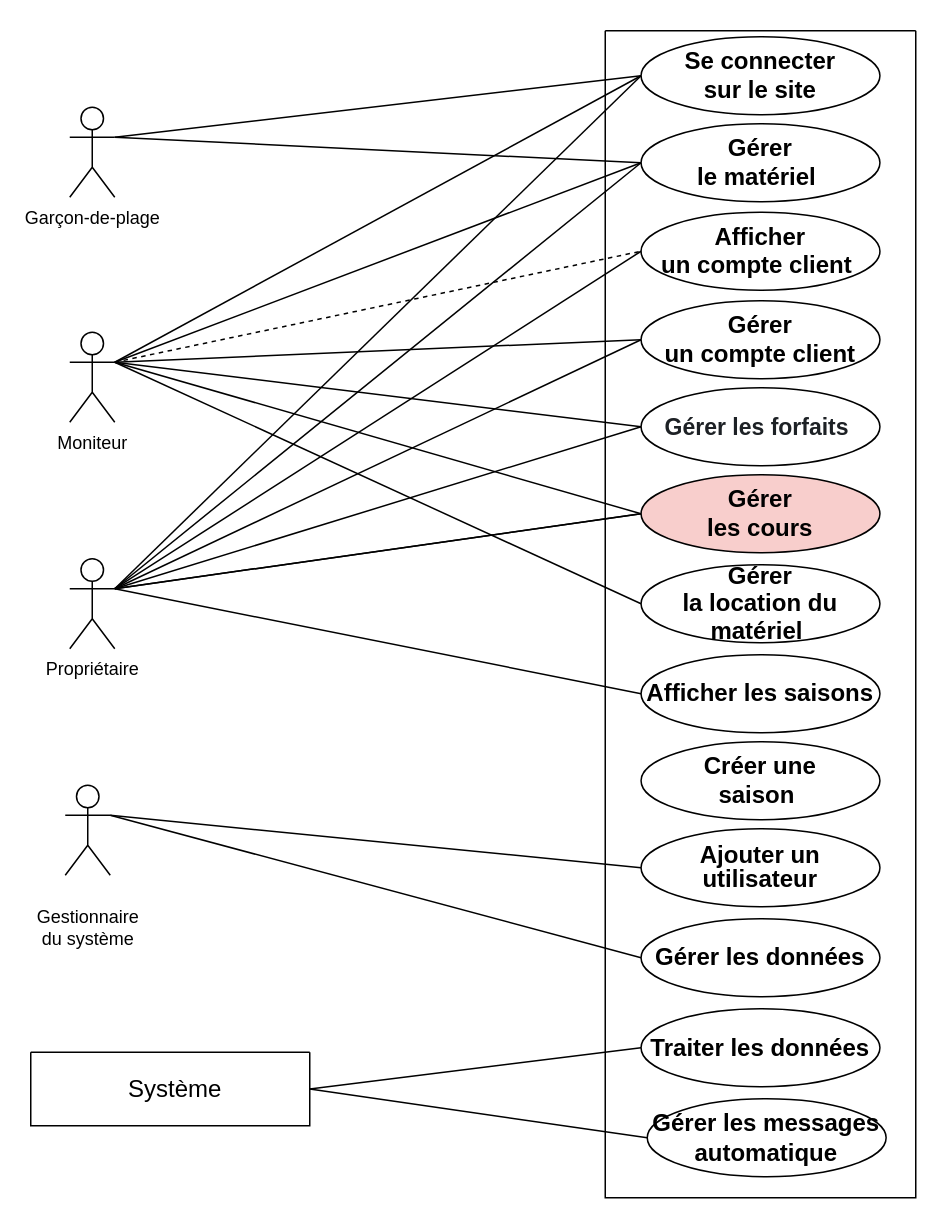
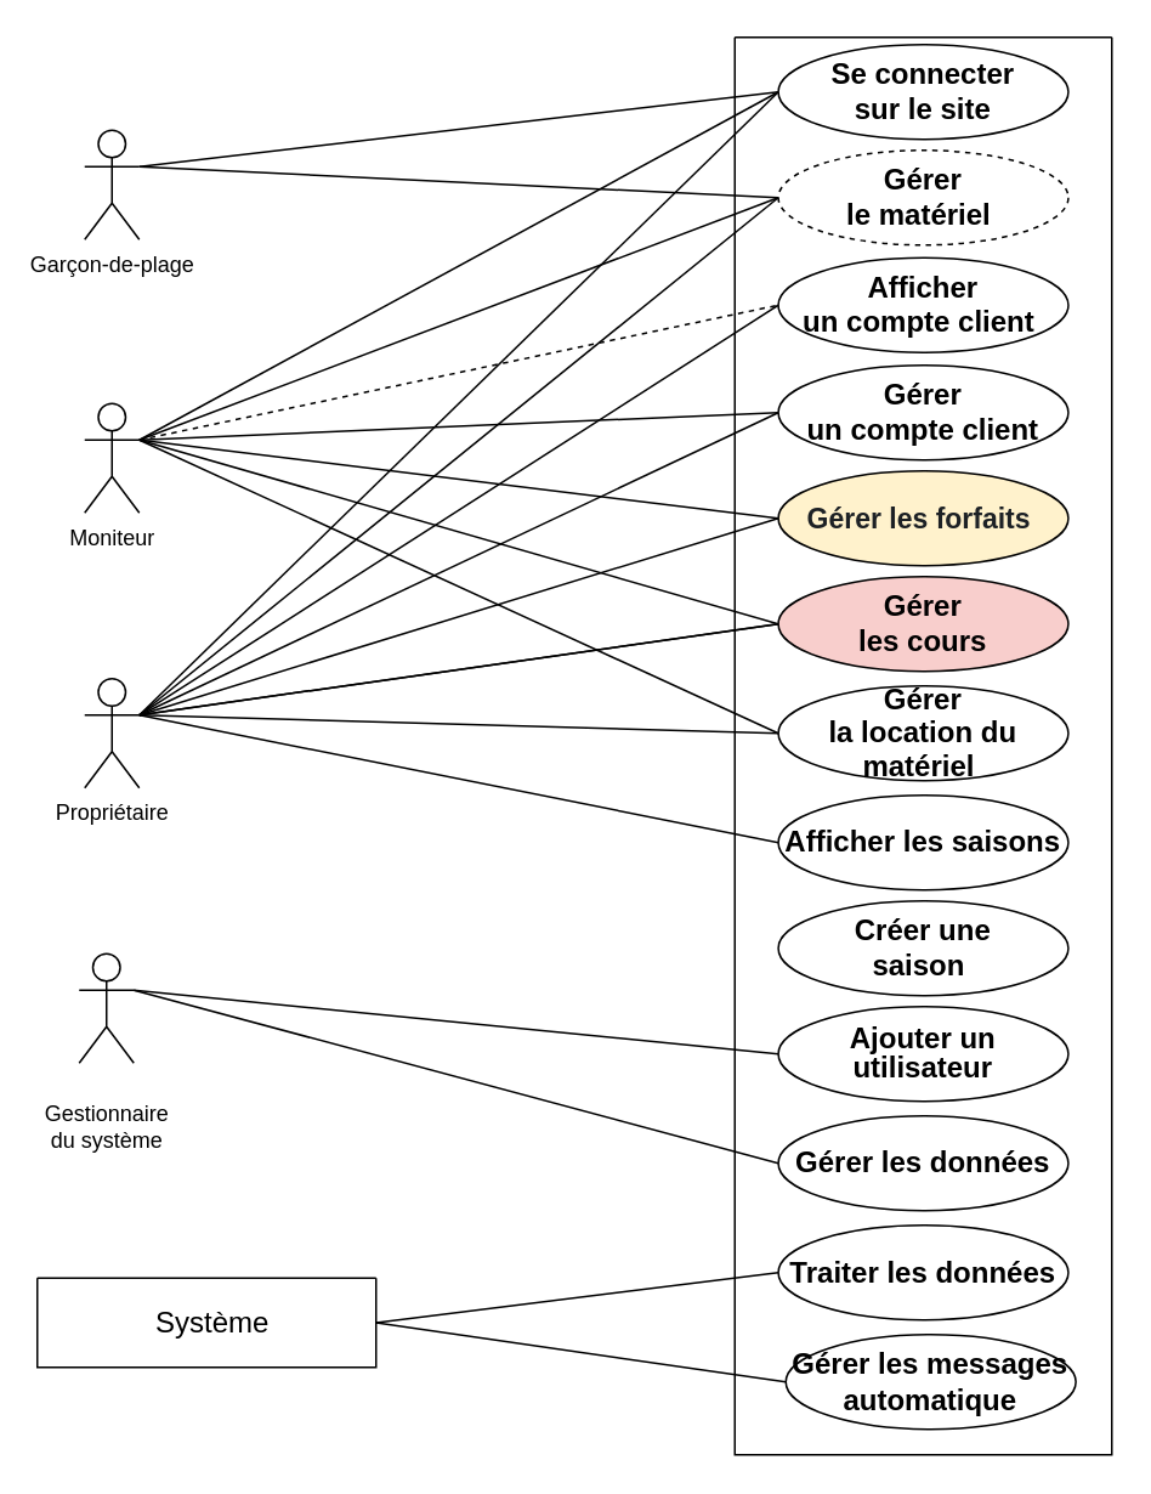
- <mxCell id="14" value="&lt;b&gt;&lt;span style=&quot;font-size:12.0pt;line-height:115%;&lt;br/&gt;font-family:&amp;quot;Aptos&amp;quot;,sans-serif;mso-ascii-theme-font:minor-latin;mso-fareast-font-family:&lt;br/&gt;Aptos;mso-fareast-theme-font:minor-latin;mso-hansi-theme-font:minor-latin;&lt;br/&gt;mso-bidi-font-family:&amp;quot;Times New Roman&amp;quot;;mso-bidi-theme-font:minor-bidi;&lt;br/&gt;mso-ansi-language:FR;mso-fareast-language:EN-US;mso-bidi-language:AR-SA&quot;&gt;Gérer&lt;br&gt;le matériel&amp;nbsp;&lt;/span&gt;&lt;/b&gt;" style="ellipse;whiteSpace=wrap;html=1;" parent="5" vertex="1"><mxGeometry x="23.87" y="62" width="159.25" height="52" as="geometry" /></mxCell>
+ <mxCell id="14" value="&lt;b&gt;&lt;span style=&quot;font-size:12.0pt;line-height:115%;&lt;br/&gt;font-family:&amp;quot;Aptos&amp;quot;,sans-serif;mso-ascii-theme-font:minor-latin;mso-fareast-font-family:&lt;br/&gt;Aptos;mso-fareast-theme-font:minor-latin;mso-hansi-theme-font:minor-latin;&lt;br/&gt;mso-bidi-font-family:&amp;quot;Times New Roman&amp;quot;;mso-bidi-theme-font:minor-bidi;&lt;br/&gt;mso-ansi-language:FR;mso-fareast-language:EN-US;mso-bidi-language:AR-SA&quot;&gt;Gérer&lt;br&gt;le matériel&amp;nbsp;&lt;/span&gt;&lt;/b&gt;" style="ellipse;whiteSpace=wrap;html=1;dashed=1;" parent="5" vertex="1"><mxGeometry x="23.87" y="62" width="159.25" height="52" as="geometry" /></mxCell>
- <mxCell id="10" value="&lt;b&gt;&lt;span style=&quot;font-size: 11.5pt; line-height: 115%; color: rgb(29, 33, 37); background-image: initial; background-position: initial; background-size: initial; background-repeat: initial; background-attachment: initial; background-origin: initial; background-clip: initial;&quot;&gt;&lt;font face=&quot;Helvetica&quot;&gt;Gérer les forfaits&amp;nbsp;&lt;/font&gt;&lt;/span&gt;&lt;/b&gt;" style="ellipse;whiteSpace=wrap;html=1;" parent="5" vertex="1"><mxGeometry x="23.88" y="238" width="159.25" height="52" as="geometry" /></mxCell>
+ <mxCell id="10" value="&lt;b&gt;&lt;span style=&quot;font-size: 11.5pt; line-height: 115%; color: rgb(29, 33, 37); background-image: initial; background-position: initial; background-size: initial; background-repeat: initial; background-attachment: initial; background-origin: initial; background-clip: initial;&quot;&gt;&lt;font face=&quot;Helvetica&quot;&gt;Gérer les forfaits&amp;nbsp;&lt;/font&gt;&lt;/span&gt;&lt;/b&gt;" style="ellipse;whiteSpace=wrap;html=1;fillColor=#fff2cc;" parent="5" vertex="1"><mxGeometry x="23.88" y="238" width="159.25" height="52" as="geometry" /></mxCell>
+ <mxCell id="32" value="" style="endArrow=none;html=1;rounded=0;entryX=0;entryY=0.5;entryDx=0;entryDy=0;exitX=1;exitY=0.333;exitDx=0;exitDy=0;exitPerimeter=0;" parent="1" source="4" target="12" edge="1"><mxGeometry width="50" height="50" relative="1" as="geometry"><mxPoint x="220" y="528" as="sourcePoint" /><mxPoint x="456" y="347" as="targetPoint" /></mxGeometry></mxCell>
